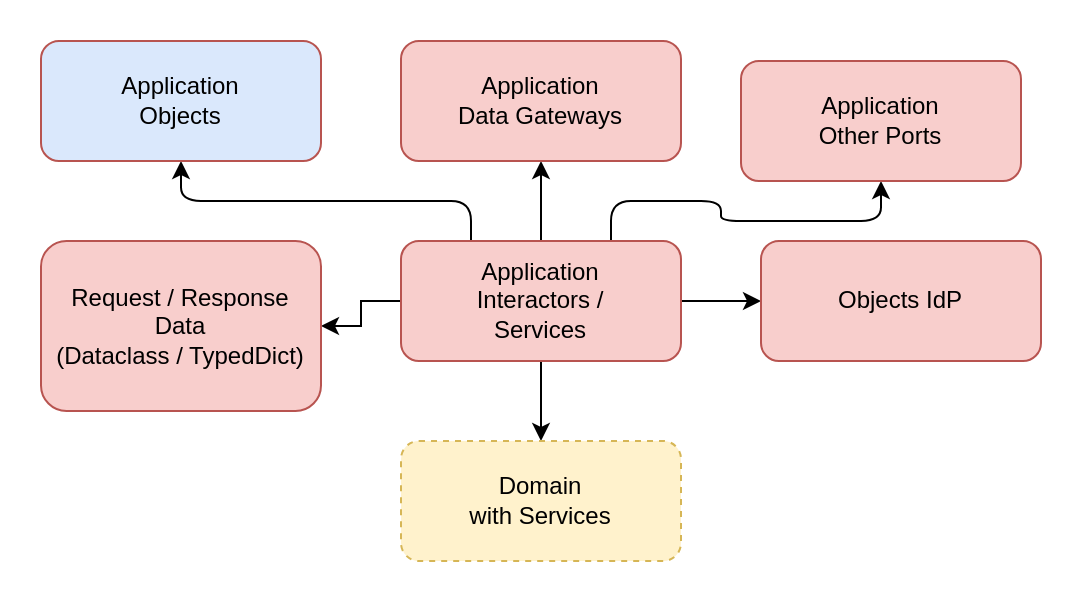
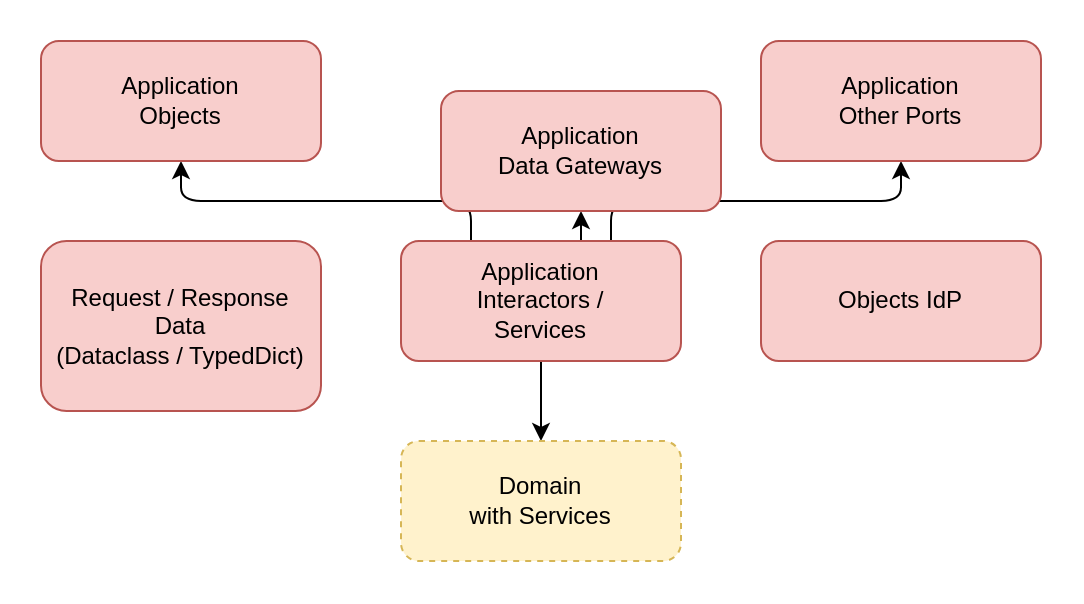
- <mxCell id="11" value="Application&lt;br&gt;Objects" style="rounded=1;whiteSpace=wrap;html=1;fillColor=#dae8fc;strokeColor=#b85450;" parent="1" vertex="1"><mxGeometry x="20" width="140" height="60" as="geometry" y="20" /></mxCell>
+ <mxCell id="11" value="Application&lt;br&gt;Objects" style="rounded=1;whiteSpace=wrap;html=1;fillColor=#f8cecc;strokeColor=#b85450;" parent="1" vertex="1"><mxGeometry x="20" width="140" height="60" as="geometry" y="20" /></mxCell>
- <mxCell id="14" value="Application&lt;br&gt;Data Gateways" style="rounded=1;whiteSpace=wrap;html=1;fillColor=#f8cecc;strokeColor=#b85450;" parent="1" vertex="1"><mxGeometry x="200" width="140" height="60" as="geometry" y="20" /></mxCell>
+ <mxCell id="14" value="Application&lt;br&gt;Data Gateways" style="rounded=1;whiteSpace=wrap;html=1;fillColor=#f8cecc;strokeColor=#b85450;" parent="1" vertex="1"><mxGeometry x="220" y="45" width="140" height="60" as="geometry" /></mxCell>
- <mxCell id="12" value="Application&lt;br&gt;Other Ports" style="rounded=1;whiteSpace=wrap;html=1;fillColor=#f8cecc;strokeColor=#b85450;" parent="1" vertex="1"><mxGeometry x="370" y="30" width="140" height="60" as="geometry" /></mxCell>
+ <mxCell id="12" value="Application&lt;br&gt;Other Ports" style="rounded=1;whiteSpace=wrap;html=1;fillColor=#f8cecc;strokeColor=#b85450;" parent="1" vertex="1"><mxGeometry x="380" width="140" height="60" as="geometry" y="20" /></mxCell>
- <mxCell id="5" style="edgeStyle=orthogonalEdgeStyle;rounded=0;orthogonalLoop=1;jettySize=auto;html=1;exitX=1;exitY=0.5;exitDx=0;exitDy=0;entryX=0;entryY=0.5;entryDx=0;entryDy=0;" parent="1" source="8" target="10" edge="1"><mxGeometry relative="1" as="geometry" /></mxCell>
- <mxCell id="2" style="edgeStyle=orthogonalEdgeStyle;rounded=0;orthogonalLoop=1;jettySize=auto;html=1;exitX=0;exitY=0.5;exitDx=0;exitDy=0;entryX=1;entryY=0.5;entryDx=0;entryDy=0;" parent="1" source="8" target="9" edge="1"><mxGeometry relative="1" as="geometry" /></mxCell>
